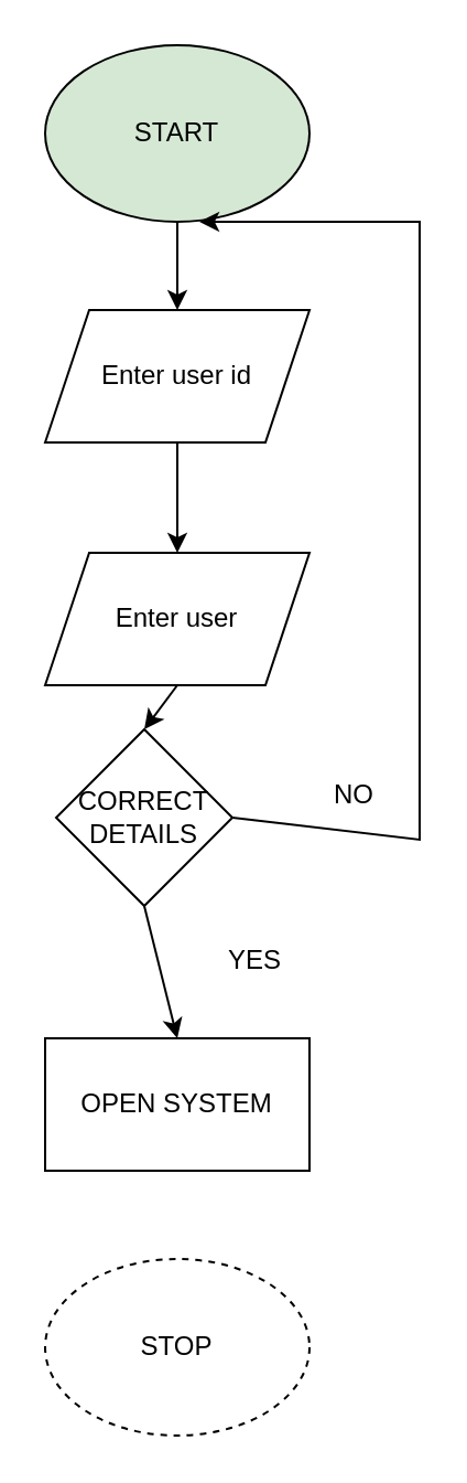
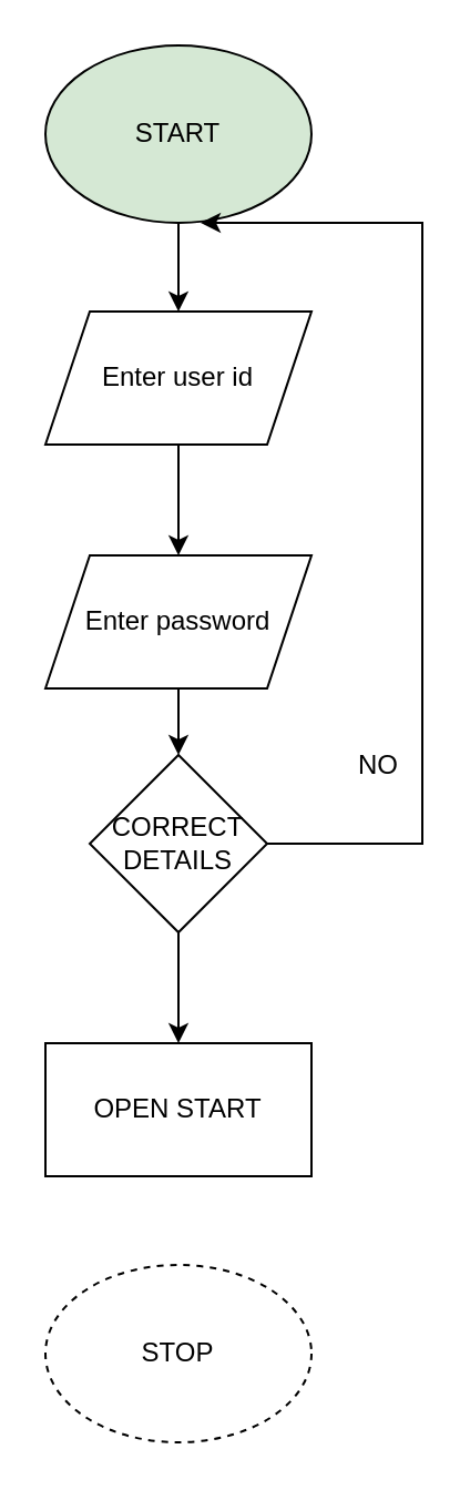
- <mxCell id="14" value="Enter user" style="shape=parallelogram;perimeter=parallelogramPerimeter;whiteSpace=wrap;html=1;fixedSize=1;" vertex="1" parent="1"><mxGeometry x="20" y="250" width="120" height="60" as="geometry" /></mxCell>
+ <mxCell id="14" value="Enter password" style="shape=parallelogram;perimeter=parallelogramPerimeter;whiteSpace=wrap;html=1;fixedSize=1;" vertex="1" parent="1"><mxGeometry x="20" y="250" width="120" height="60" as="geometry" /></mxCell>
- <mxCell id="11" value="NO" style="text;html=1;align=center;verticalAlign=middle;resizable=0;points=[];autosize=1;strokeColor=none;fillColor=none;" vertex="1" parent="1"><mxGeometry x="140" y="345" width="40" height="30" as="geometry" /></mxCell>
+ <mxCell id="11" value="NO" style="text;html=1;align=center;verticalAlign=middle;resizable=0;points=[];autosize=1;strokeColor=none;fillColor=none;" vertex="1" parent="1"><mxGeometry x="150" y="330" width="40" height="30" as="geometry" /></mxCell>
- <mxCell id="3" value="CORRECT DETAILS" style="rhombus;whiteSpace=wrap;html=1;" parent="1" vertex="1"><mxGeometry x="25" y="330" width="80" height="80" as="geometry" /></mxCell>
+ <mxCell id="3" value="CORRECT DETAILS" style="rhombus;whiteSpace=wrap;html=1;" parent="1" vertex="1"><mxGeometry x="40" y="340" width="80" height="80" as="geometry" /></mxCell>
- <mxCell id="12" value="YES" style="text;html=1;align=center;verticalAlign=middle;resizable=0;points=[];autosize=1;strokeColor=none;fillColor=none;" vertex="1" parent="1"><mxGeometry x="90" y="420" width="50" height="30" as="geometry" /></mxCell>
- <mxCell id="4" value="OPEN SYSTEM" style="rounded=0;whiteSpace=wrap;html=1;" parent="1" vertex="1"><mxGeometry x="20" y="470" width="120" height="60" as="geometry" /></mxCell>
+ <mxCell id="4" value="OPEN START" style="rounded=0;whiteSpace=wrap;html=1;" parent="1" vertex="1"><mxGeometry x="20" y="470" width="120" height="60" as="geometry" /></mxCell>
